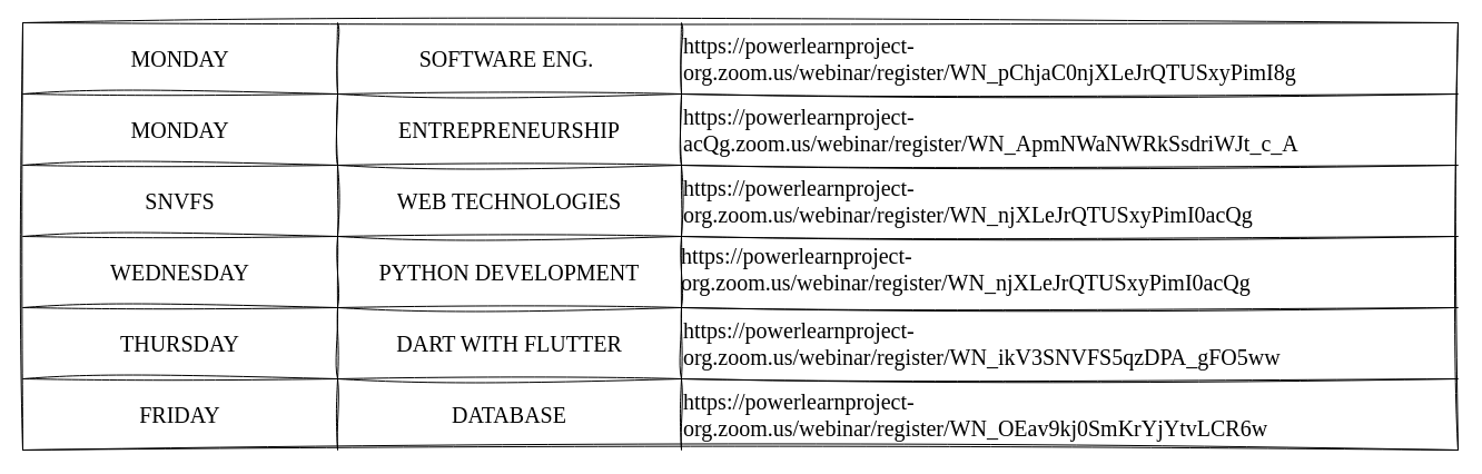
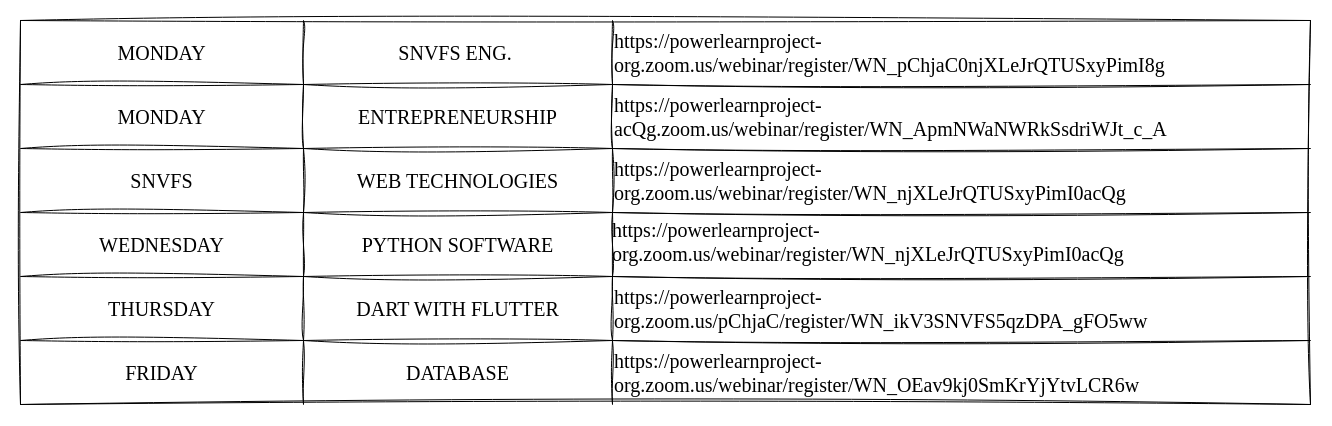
- <mxCell id="5" value="SOFTWARE ENG.&amp;nbsp;" style="shape=partialRectangle;html=1;whiteSpace=wrap;connectable=0;overflow=hidden;fillColor=none;top=0;left=0;bottom=0;right=0;pointerEvents=1;sketch=1;hachureGap=4;jiggle=2;curveFitting=1;fontFamily=Architects Daughter;fontSource=https%3A%2F%2Ffonts.googleapis.com%2Fcss%3Ffamily%3DArchitects%2BDaughter;fontSize=20;" parent="3" vertex="1"><mxGeometry x="283" width="309" height="64" as="geometry"><mxRectangle width="309" height="64" as="alternateBounds" /></mxGeometry></mxCell>
+ <mxCell id="5" value="SNVFS ENG.&amp;nbsp;" style="shape=partialRectangle;html=1;whiteSpace=wrap;connectable=0;overflow=hidden;fillColor=none;top=0;left=0;bottom=0;right=0;pointerEvents=1;sketch=1;hachureGap=4;jiggle=2;curveFitting=1;fontFamily=Architects Daughter;fontSource=https%3A%2F%2Ffonts.googleapis.com%2Fcss%3Ffamily%3DArchitects%2BDaughter;fontSize=20;" parent="3" vertex="1"><mxGeometry x="283" width="309" height="64" as="geometry"><mxRectangle width="309" height="64" as="alternateBounds" /></mxGeometry></mxCell>
- <mxCell id="17" value="PYTHON DEVELOPMENT" style="shape=partialRectangle;html=1;whiteSpace=wrap;connectable=0;overflow=hidden;fillColor=none;top=0;left=0;bottom=0;right=0;pointerEvents=1;sketch=1;hachureGap=4;jiggle=2;curveFitting=1;fontFamily=Architects Daughter;fontSource=https%3A%2F%2Ffonts.googleapis.com%2Fcss%3Ffamily%3DArchitects%2BDaughter;fontSize=20;" parent="15" vertex="1"><mxGeometry x="283" width="309" height="64" as="geometry"><mxRectangle width="309" height="64" as="alternateBounds" /></mxGeometry></mxCell>
+ <mxCell id="17" value="PYTHON SOFTWARE" style="shape=partialRectangle;html=1;whiteSpace=wrap;connectable=0;overflow=hidden;fillColor=none;top=0;left=0;bottom=0;right=0;pointerEvents=1;sketch=1;hachureGap=4;jiggle=2;curveFitting=1;fontFamily=Architects Daughter;fontSource=https%3A%2F%2Ffonts.googleapis.com%2Fcss%3Ffamily%3DArchitects%2BDaughter;fontSize=20;" parent="15" vertex="1"><mxGeometry x="283" width="309" height="64" as="geometry"><mxRectangle width="309" height="64" as="alternateBounds" /></mxGeometry></mxCell>
- <mxCell id="22" value="https://powerlearnproject-org.zoom.us/webinar/register/WN_ikV3SNVFS5qzDPA_gFO5ww" style="shape=partialRectangle;html=1;whiteSpace=wrap;connectable=0;overflow=hidden;fillColor=none;top=0;left=0;bottom=0;right=0;pointerEvents=1;sketch=1;hachureGap=4;jiggle=2;curveFitting=1;fontFamily=Architects Daughter;fontSource=https%3A%2F%2Ffonts.googleapis.com%2Fcss%3Ffamily%3DArchitects%2BDaughter;fontSize=20;align=left;" parent="19" vertex="1"><mxGeometry x="592" width="698" height="64" as="geometry"><mxRectangle width="698" height="64" as="alternateBounds" /></mxGeometry></mxCell>
+ <mxCell id="22" value="https://powerlearnproject-org.zoom.us/pChjaC/register/WN_ikV3SNVFS5qzDPA_gFO5ww" style="shape=partialRectangle;html=1;whiteSpace=wrap;connectable=0;overflow=hidden;fillColor=none;top=0;left=0;bottom=0;right=0;pointerEvents=1;sketch=1;hachureGap=4;jiggle=2;curveFitting=1;fontFamily=Architects Daughter;fontSource=https%3A%2F%2Ffonts.googleapis.com%2Fcss%3Ffamily%3DArchitects%2BDaughter;fontSize=20;align=left;" parent="19" vertex="1"><mxGeometry x="592" width="698" height="64" as="geometry"><mxRectangle width="698" height="64" as="alternateBounds" /></mxGeometry></mxCell>
